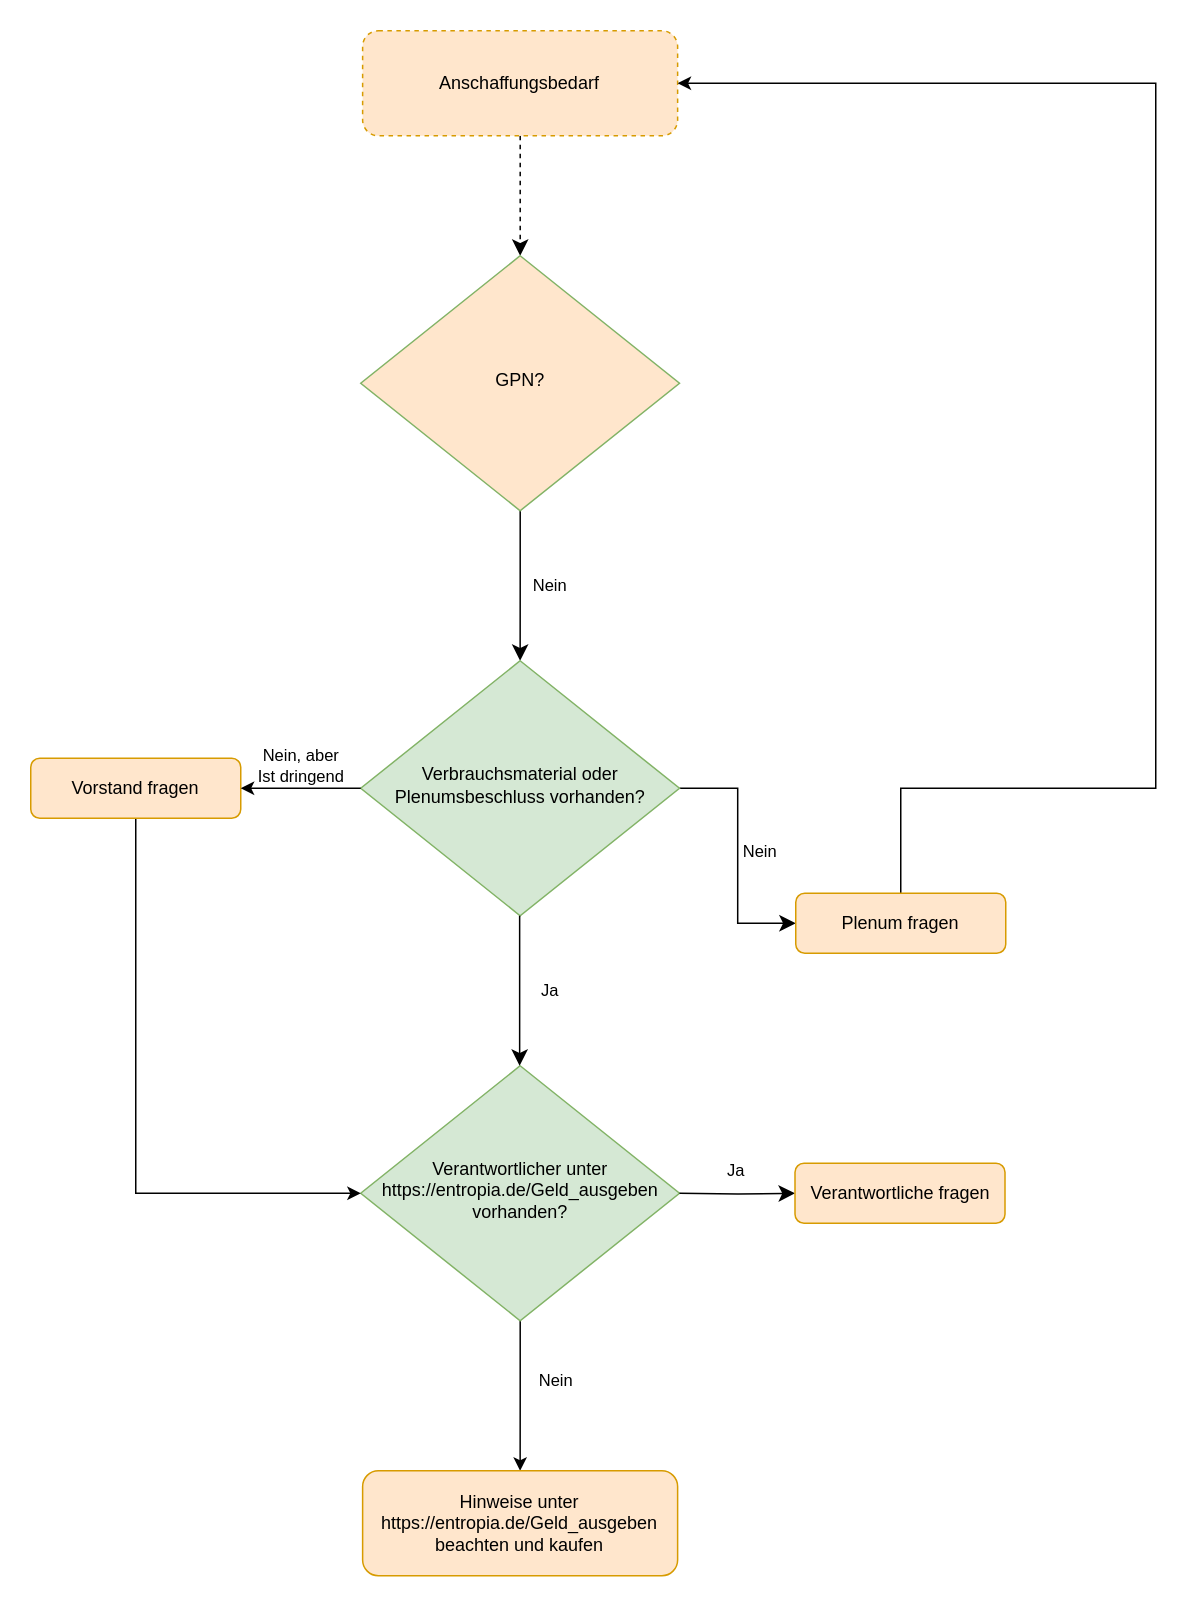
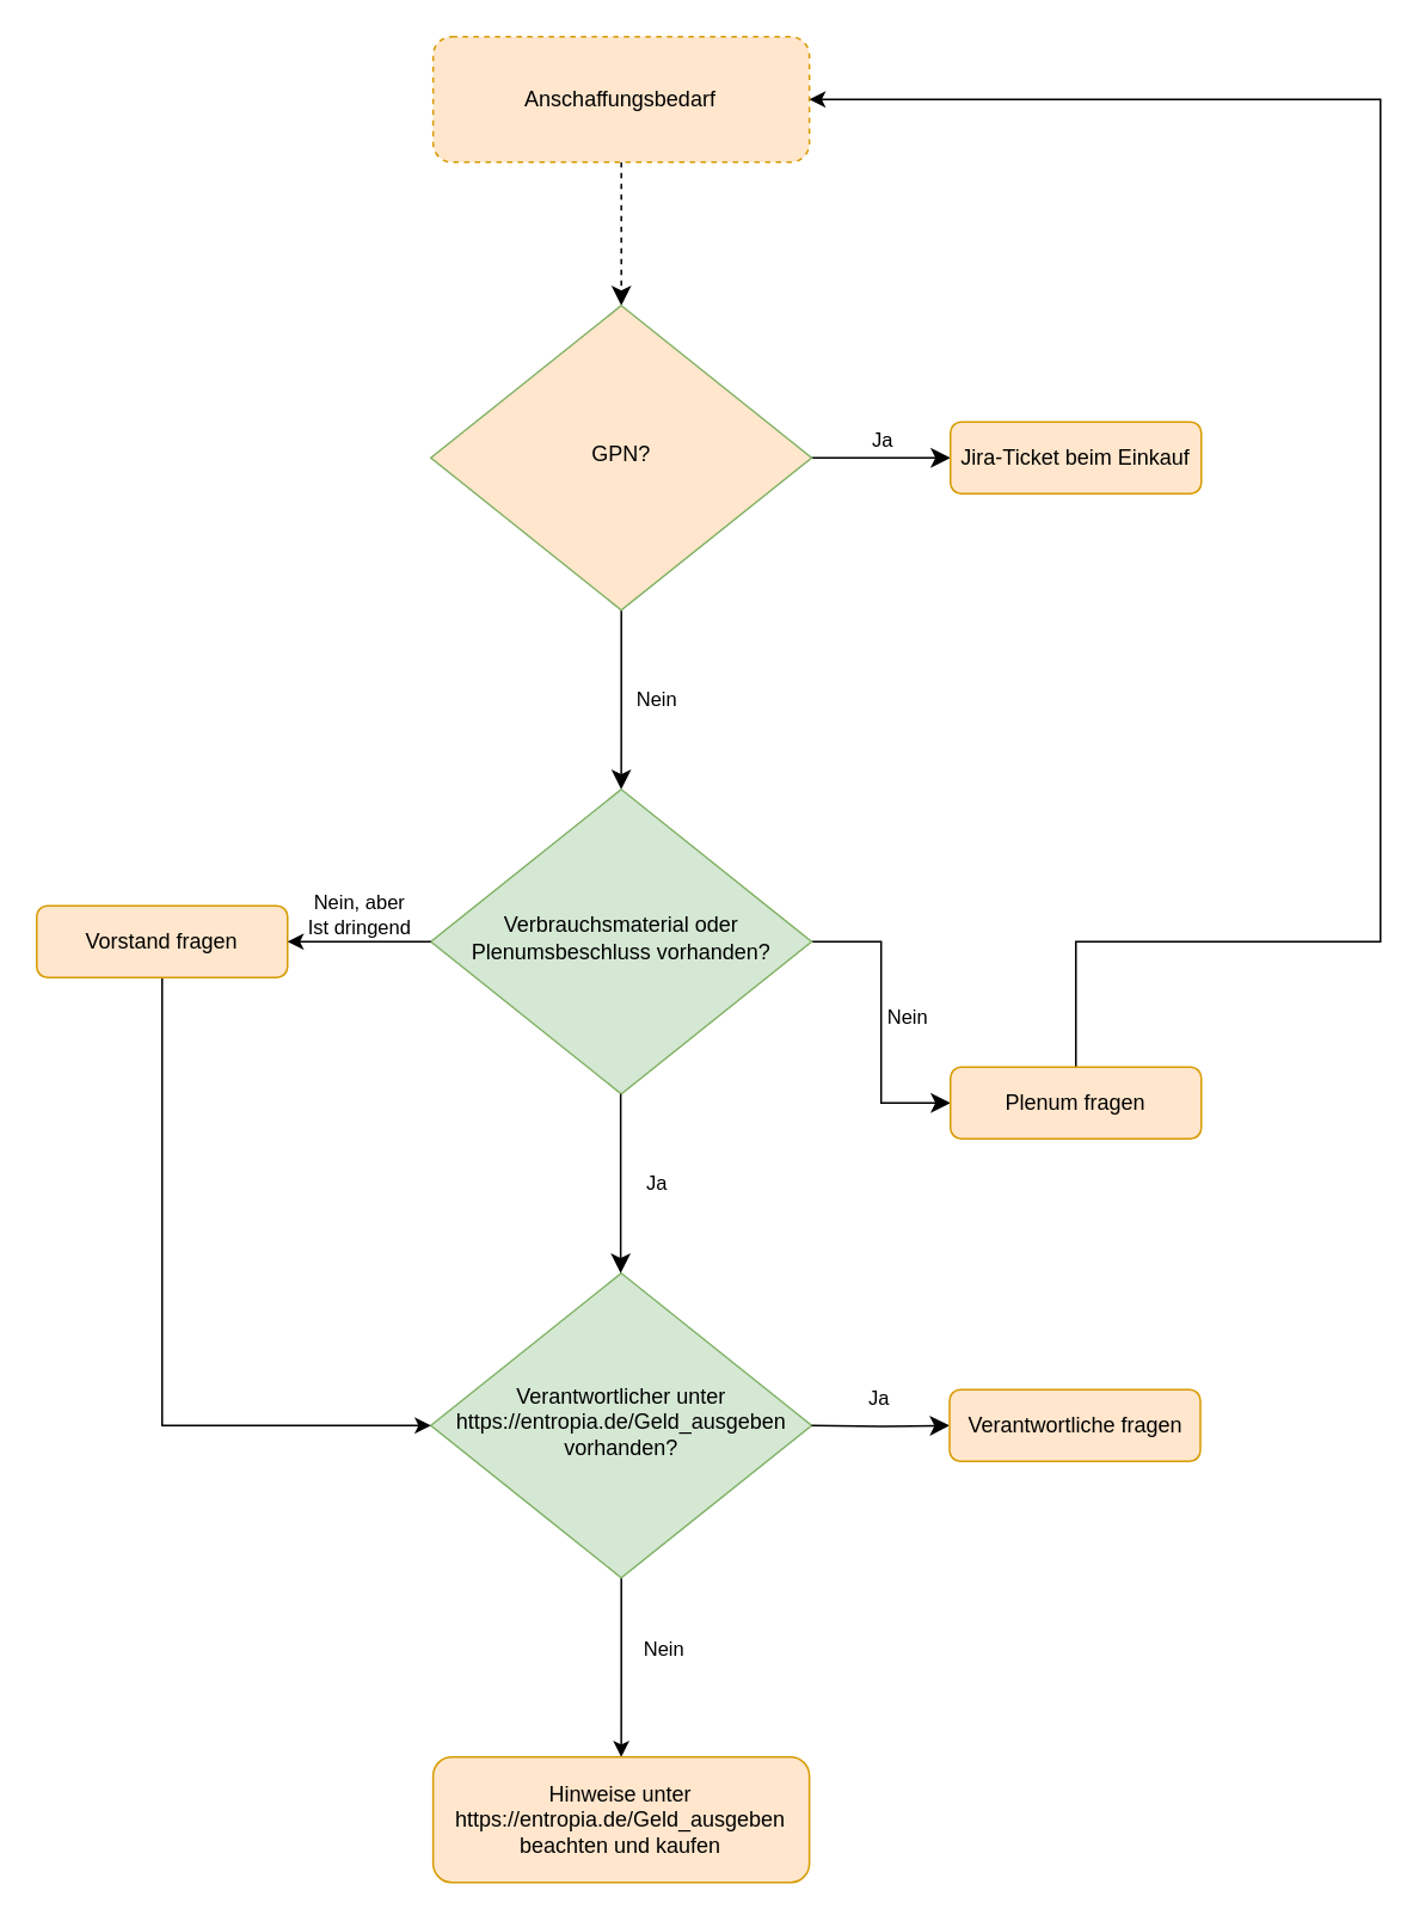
+ <mxCell id="5" value="Ja" style="edgeStyle=orthogonalEdgeStyle;rounded=0;html=1;jettySize=auto;orthogonalLoop=1;fontSize=11;endArrow=classic;endFill=1;endSize=8;strokeWidth=1;shadow=0;labelBackgroundColor=none;" parent="1" source="6" target="7" edge="1"><mxGeometry y="10" relative="1" as="geometry"><mxPoint as="offset" /></mxGeometry></mxCell>
+ <mxCell id="7" value="Jira-Ticket beim Einkauf" style="rounded=1;whiteSpace=wrap;html=1;fontSize=12;glass=0;strokeWidth=1;shadow=0;fillColor=#ffe6cc;strokeColor=#d79b00;" parent="1" vertex="1"><mxGeometry x="530" y="235" width="140" height="40" as="geometry" /></mxCell>
